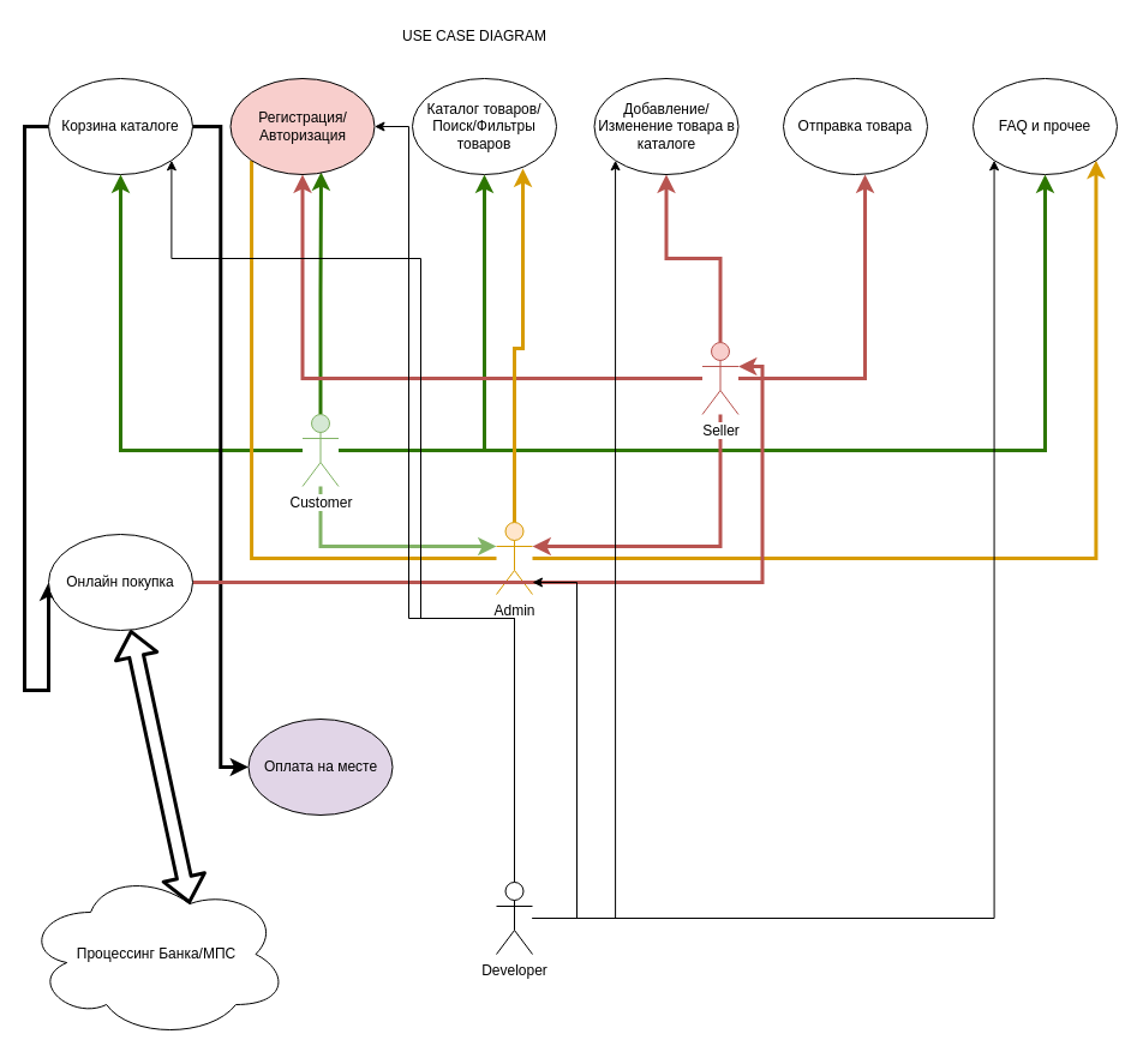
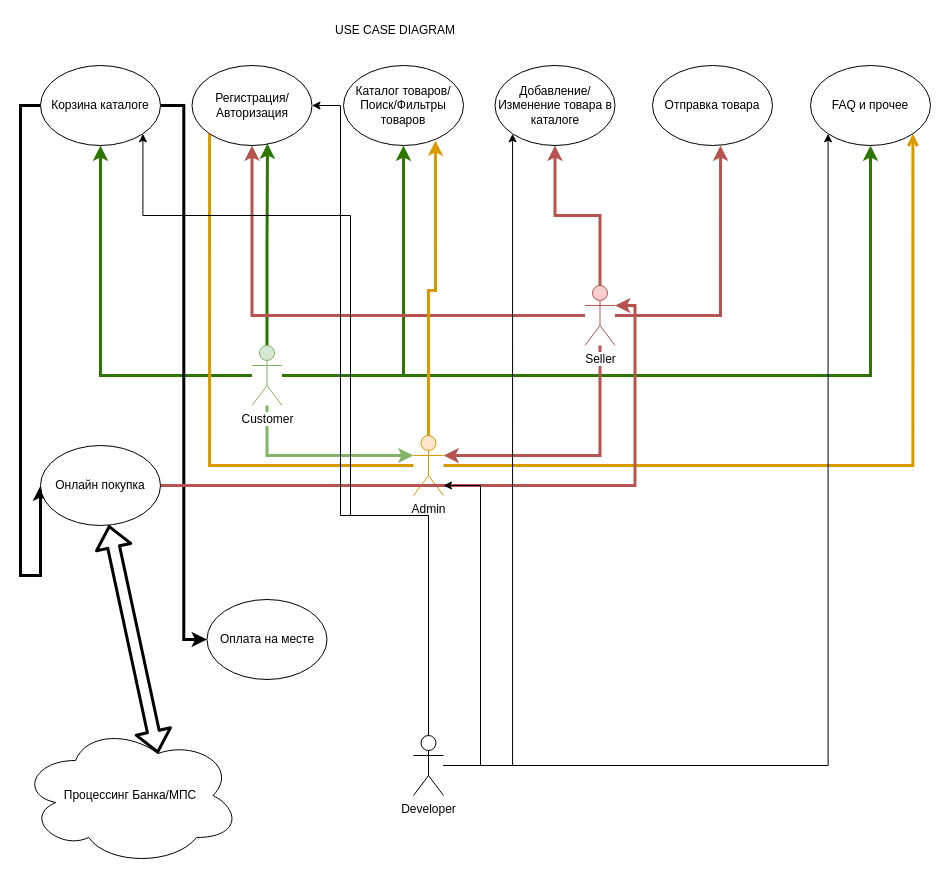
- <mxCell id="21" value="Регистрация/Авторизация" style="ellipse;whiteSpace=wrap;html=1;fillColor=#f8cecc;" vertex="1" parent="1"><mxGeometry x="191.5" y="65" width="120" height="80" as="geometry" /></mxCell>
+ <mxCell id="21" value="Регистрация/Авторизация" style="ellipse;whiteSpace=wrap;html=1;" vertex="1" parent="1"><mxGeometry x="191.5" y="65" width="120" height="80" as="geometry" /></mxCell>
- <mxCell id="14" style="edgeStyle=orthogonalEdgeStyle;rounded=0;orthogonalLoop=1;jettySize=auto;html=1;entryX=1;entryY=1;entryDx=0;entryDy=0;fillColor=#ffe6cc;strokeColor=#d79b00;strokeWidth=3;" edge="1" parent="1" source="17" target="23"><mxGeometry relative="1" as="geometry" /></mxCell>
+ <mxCell id="14" style="edgeStyle=orthogonalEdgeStyle;rounded=0;orthogonalLoop=1;jettySize=auto;html=1;entryX=1;entryY=1;entryDx=0;entryDy=0;fillColor=#ffe6cc;strokeColor=#d79b00;strokeWidth=3;endArrow=open;" edge="1" parent="1" source="17" target="23"><mxGeometry relative="1" as="geometry" /></mxCell>
- <mxCell id="29" value="Оплата на месте" style="ellipse;whiteSpace=wrap;html=1;fillColor=#e1d5e7;" vertex="1" parent="1"><mxGeometry x="206.5" y="599" width="120" height="80" as="geometry" /></mxCell>
+ <mxCell id="29" value="Оплата на месте" style="ellipse;whiteSpace=wrap;html=1;" vertex="1" parent="1"><mxGeometry x="206.5" y="599" width="120" height="80" as="geometry" /></mxCell>
